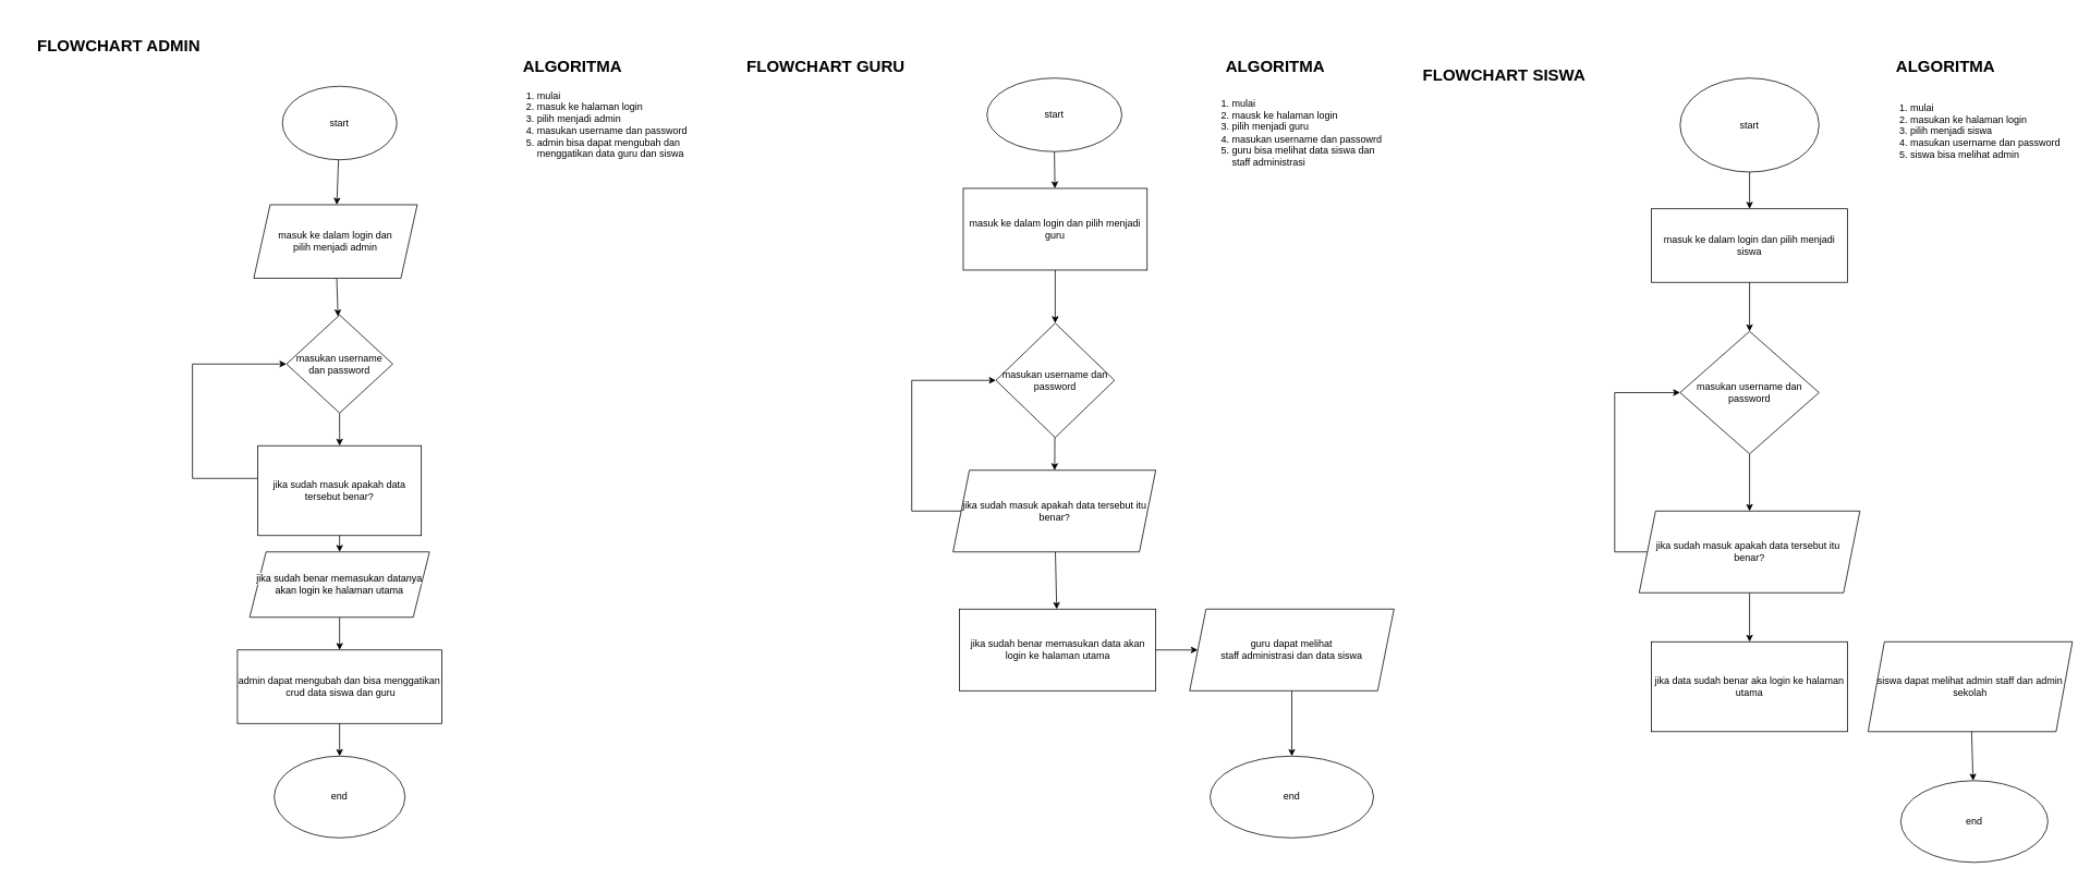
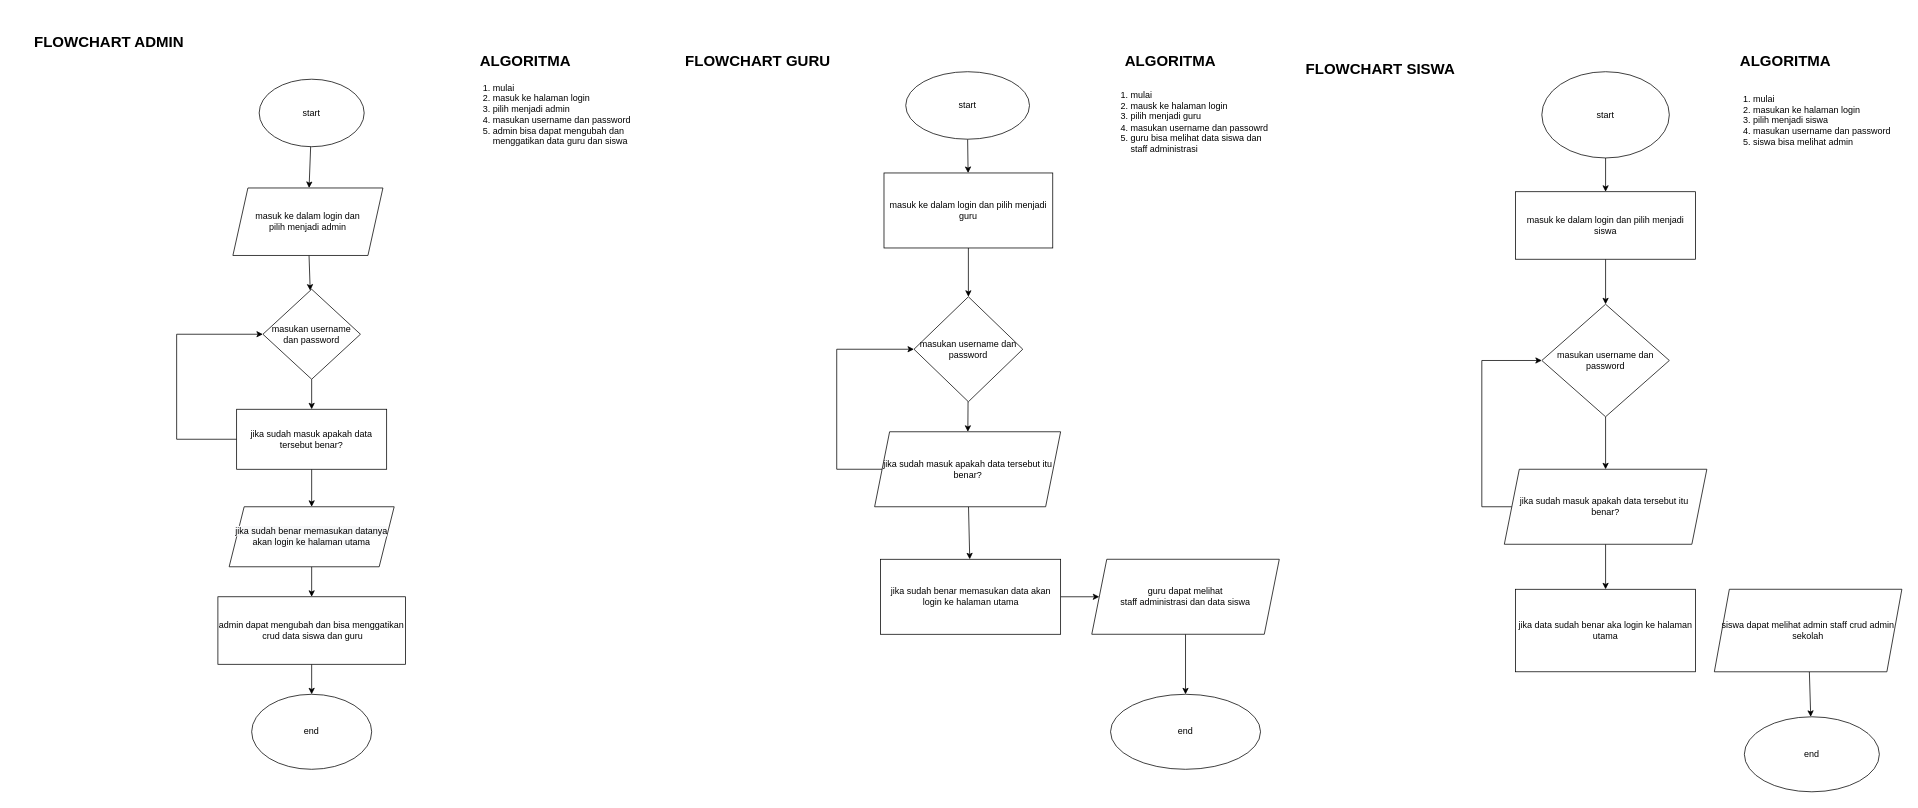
- <mxCell id="10" value="jika sudah masuk apakah data tersebut benar?" style="rounded=0;whiteSpace=wrap;html=1;" vertex="1" parent="1"><mxGeometry x="315" y="545" width="200" height="110" as="geometry" /></mxCell>
+ <mxCell id="10" value="jika sudah masuk apakah data tersebut benar?" style="rounded=0;whiteSpace=wrap;html=1;" vertex="1" parent="1"><mxGeometry x="315" y="545" width="200" height="80" as="geometry" /></mxCell>
- <mxCell id="48" value="siswa dapat melihat admin staff dan admin sekolah" style="shape=parallelogram;perimeter=parallelogramPerimeter;whiteSpace=wrap;html=1;fixedSize=1;" vertex="1" parent="1"><mxGeometry x="2285" y="785" width="250" height="110" as="geometry" /></mxCell>
+ <mxCell id="48" value="siswa dapat melihat admin staff crud admin sekolah" style="shape=parallelogram;perimeter=parallelogramPerimeter;whiteSpace=wrap;html=1;fixedSize=1;" vertex="1" parent="1"><mxGeometry x="2285" y="785" width="250" height="110" as="geometry" /></mxCell>
